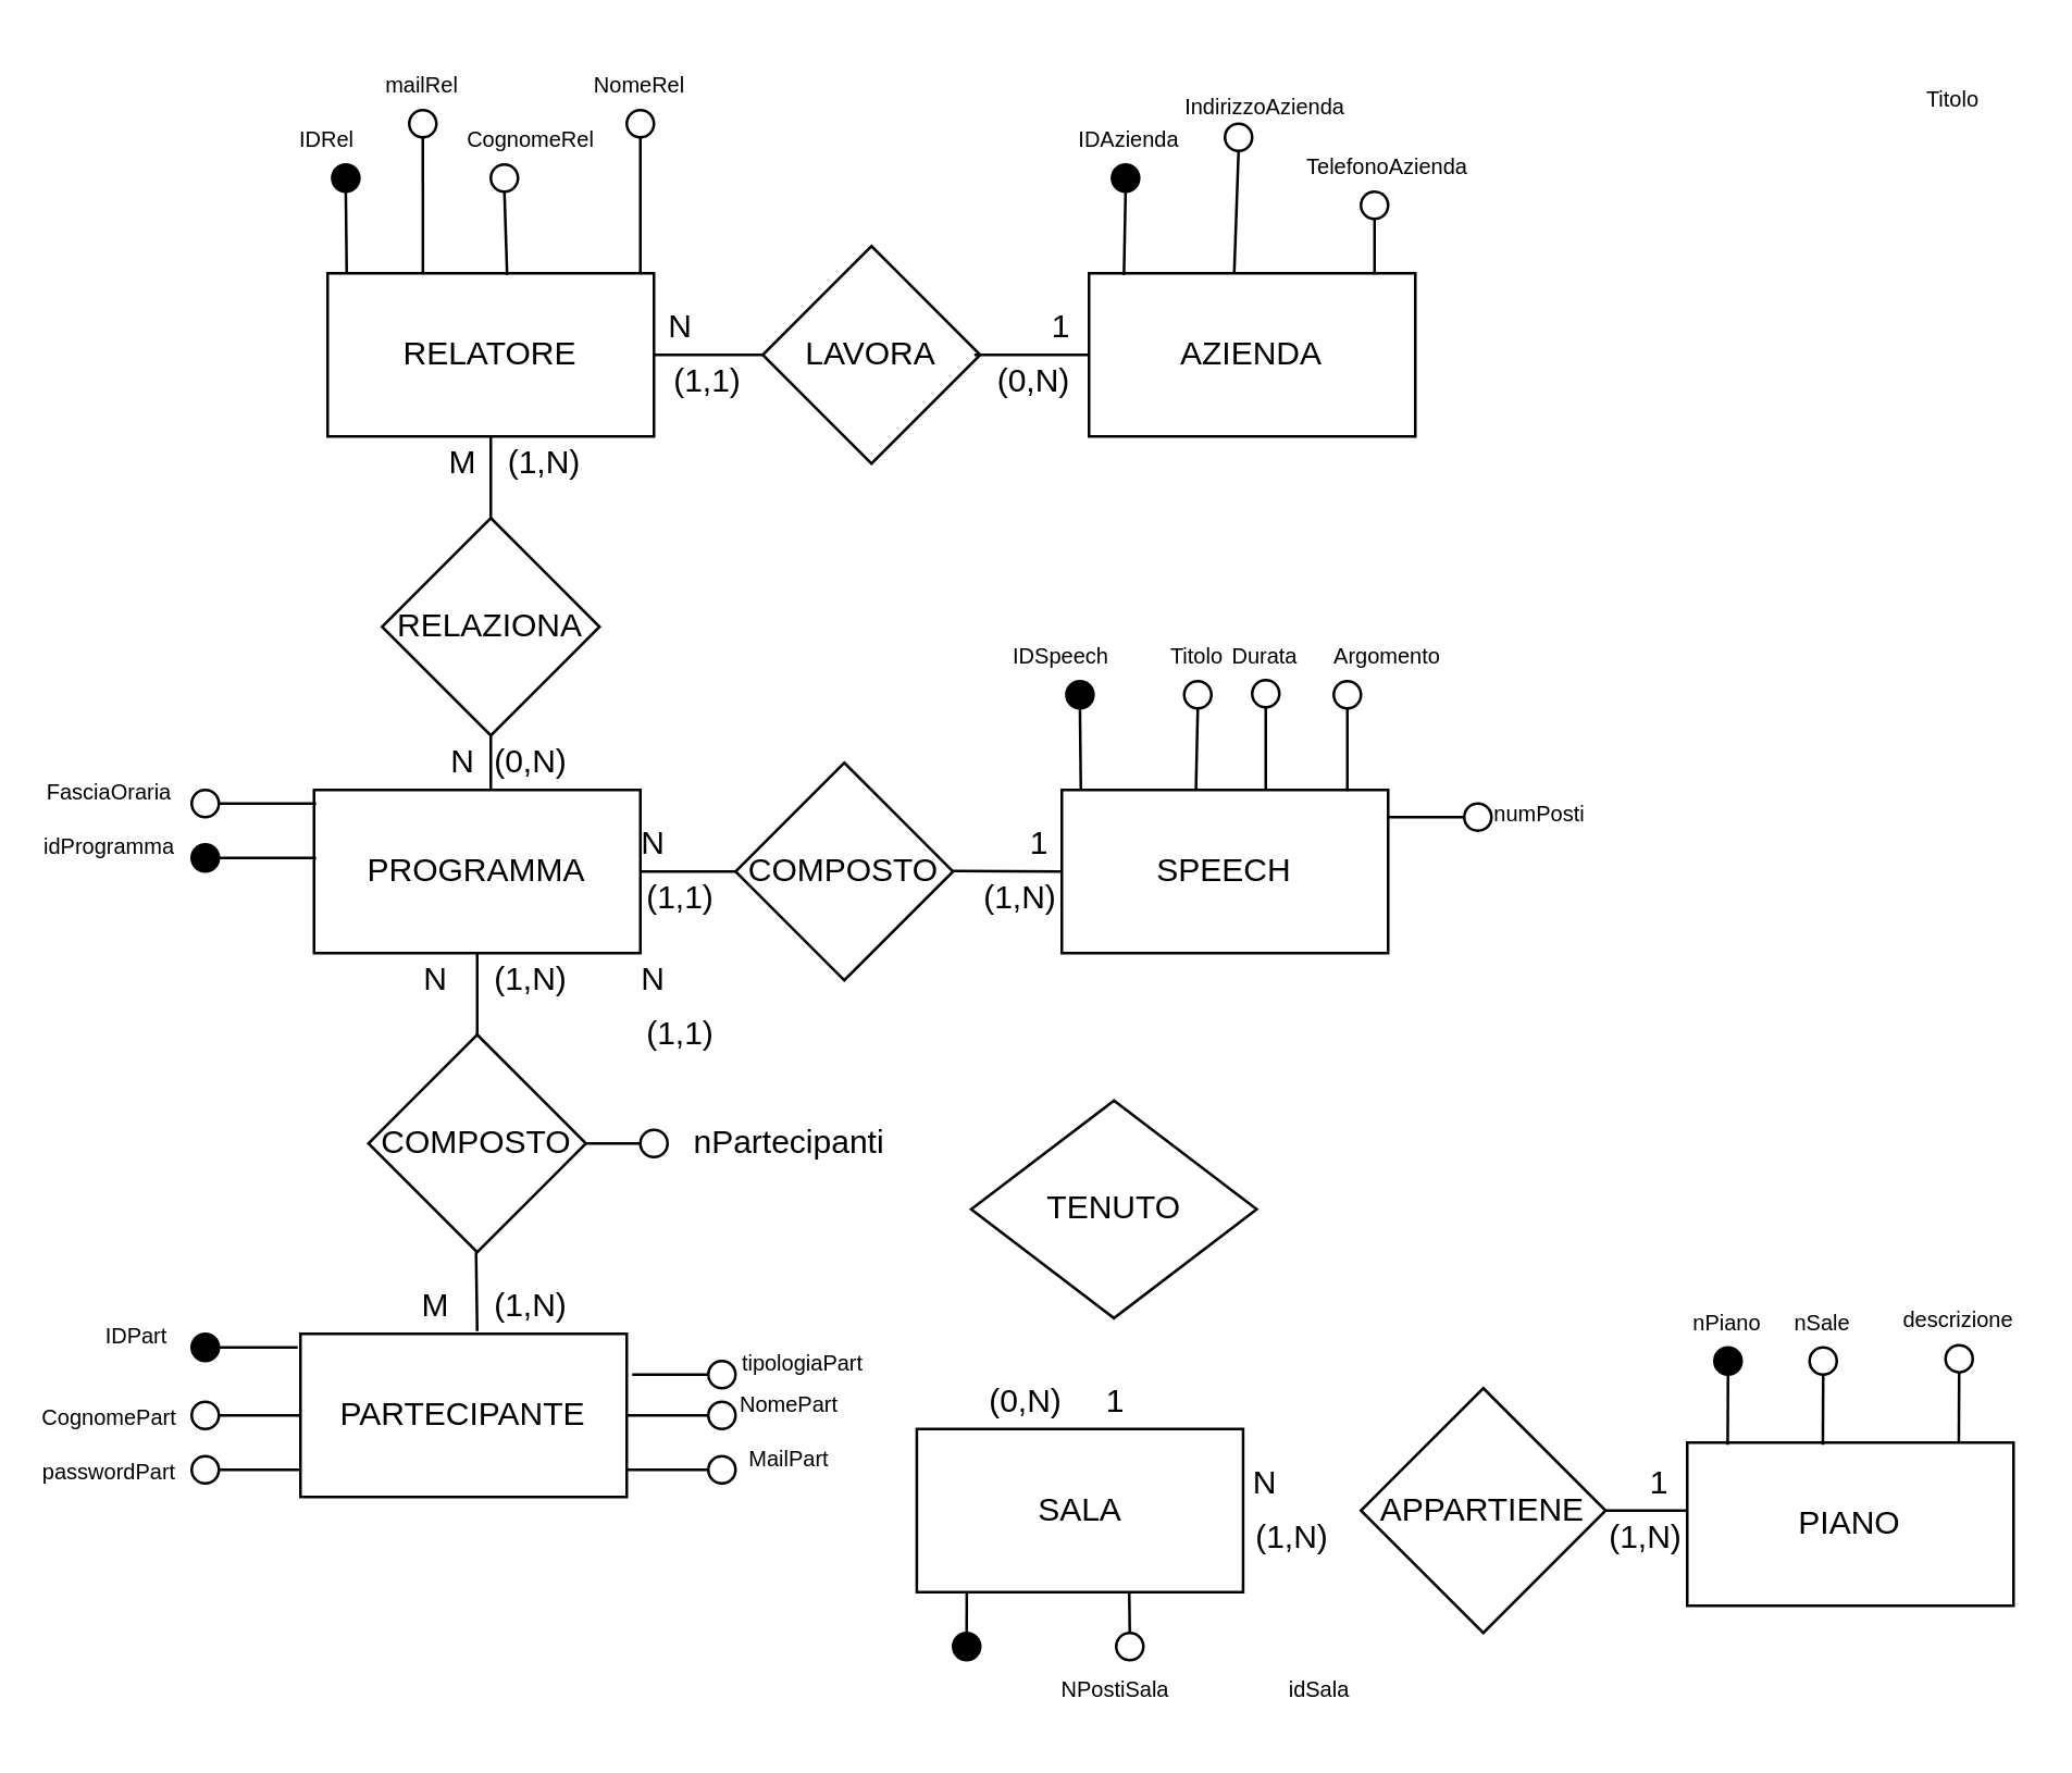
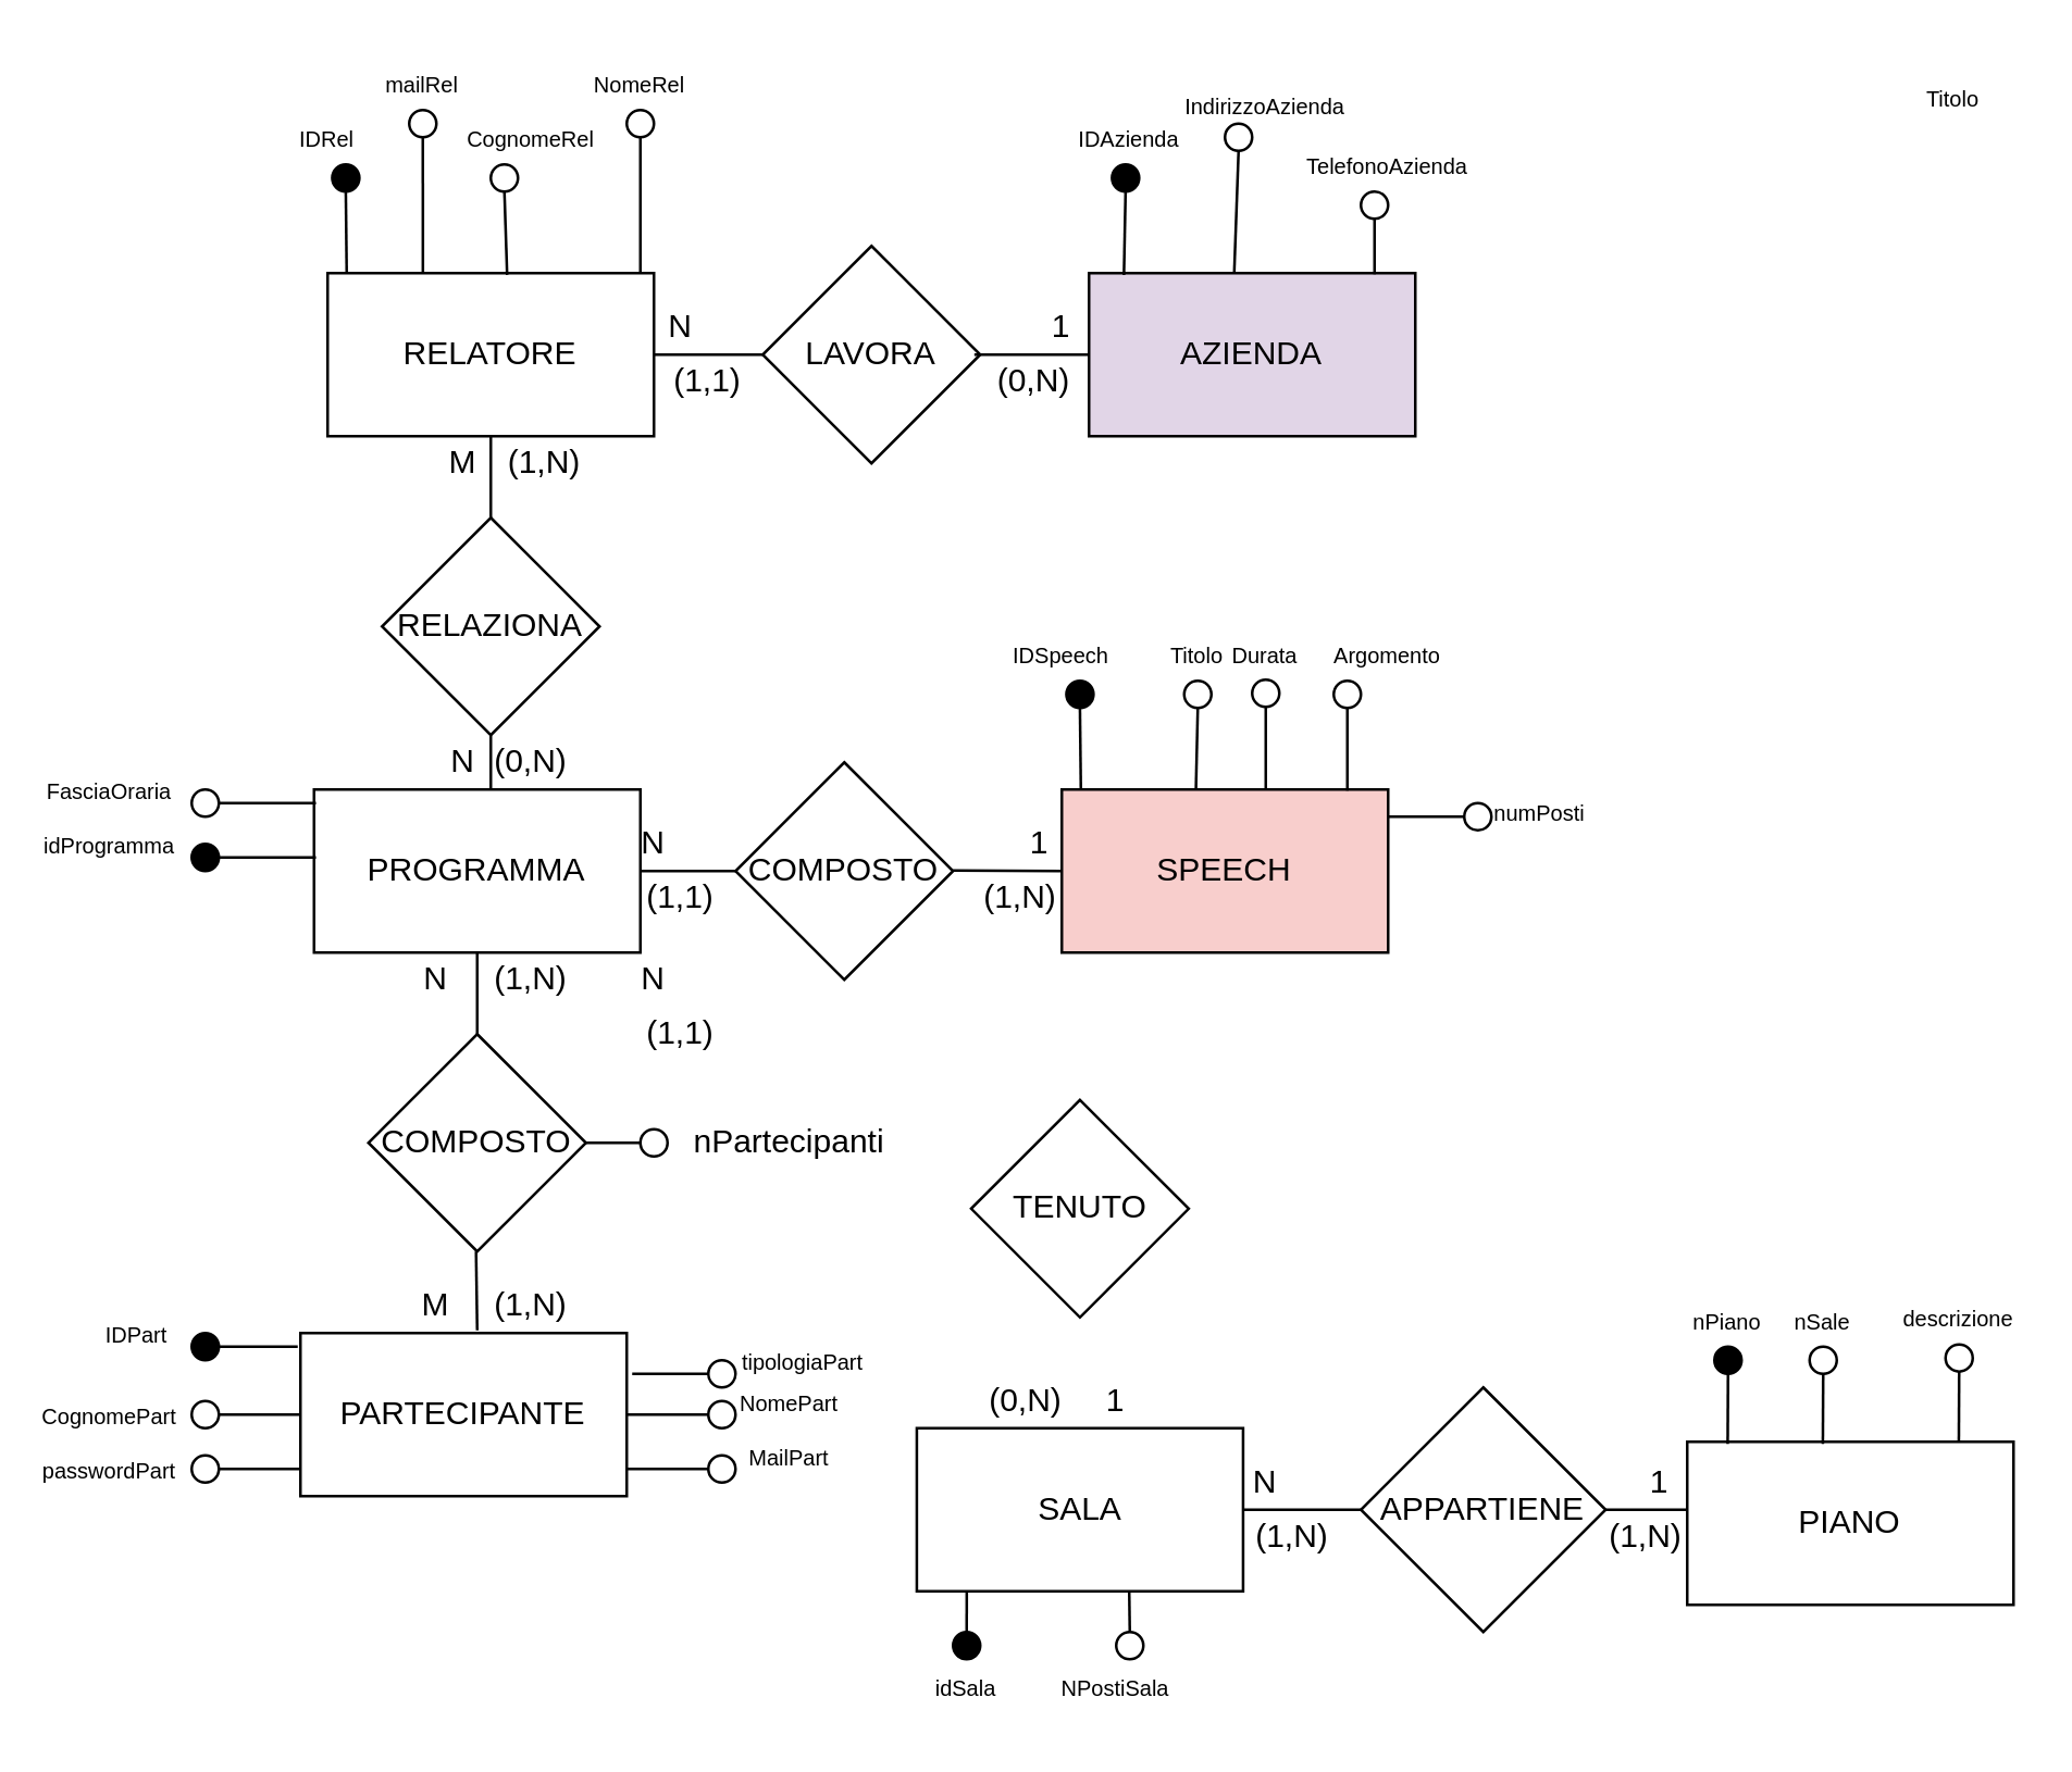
- <mxCell id="18" value="AZIENDA" style="rounded=0;whiteSpace=wrap;html=1;" parent="1" vertex="1"><mxGeometry x="400" y="100" width="120" height="60" as="geometry" /></mxCell>
+ <mxCell id="18" value="AZIENDA" style="rounded=0;whiteSpace=wrap;html=1;fillColor=#e1d5e7;" parent="1" vertex="1"><mxGeometry x="400" y="100" width="120" height="60" as="geometry" /></mxCell>
- <mxCell id="40" value="SPEECH" style="rounded=0;whiteSpace=wrap;html=1;" parent="1" vertex="1"><mxGeometry x="390" y="290" width="120" height="60" as="geometry" /></mxCell>
+ <mxCell id="40" value="SPEECH" style="rounded=0;whiteSpace=wrap;html=1;fillColor=#f8cecc;" parent="1" vertex="1"><mxGeometry x="390" y="290" width="120" height="60" as="geometry" /></mxCell>
- <mxCell id="70" value="TENUTO" style="rhombus;whiteSpace=wrap;html=1;fillColor=none;" parent="1" vertex="1"><mxGeometry x="356.67" y="404.24" width="105" height="80" as="geometry" /></mxCell>
+ <mxCell id="70" value="TENUTO" style="rhombus;whiteSpace=wrap;html=1;fillColor=none;" parent="1" vertex="1"><mxGeometry x="356.67" y="404.24" width="80" height="80" as="geometry" /></mxCell>
+ <mxCell id="80" value="" style="endArrow=none;html=1;exitX=1;exitY=0.5;exitDx=0;exitDy=0;entryX=0;entryY=0.5;entryDx=0;entryDy=0;" parent="1" source="71" target="79" edge="1"><mxGeometry width="50" height="50" relative="1" as="geometry"><mxPoint x="480" y="650" as="sourcePoint" /><mxPoint x="530" y="600" as="targetPoint" /></mxGeometry></mxCell>
- <mxCell id="77" value="&lt;font style=&quot;font-size: 8px&quot;&gt;idSala&lt;/font&gt;" style="text;html=1;strokeColor=none;fillColor=none;align=center;verticalAlign=middle;whiteSpace=wrap;rounded=0;" parent="1" vertex="1"><mxGeometry x="465" y="610" width="40" height="20" as="geometry" /></mxCell>
+ <mxCell id="77" value="&lt;font style=&quot;font-size: 8px&quot;&gt;idSala&lt;/font&gt;" style="text;html=1;strokeColor=none;fillColor=none;align=center;verticalAlign=middle;whiteSpace=wrap;rounded=0;" parent="1" vertex="1"><mxGeometry x="335" y="610" width="40" height="20" as="geometry" /></mxCell>
